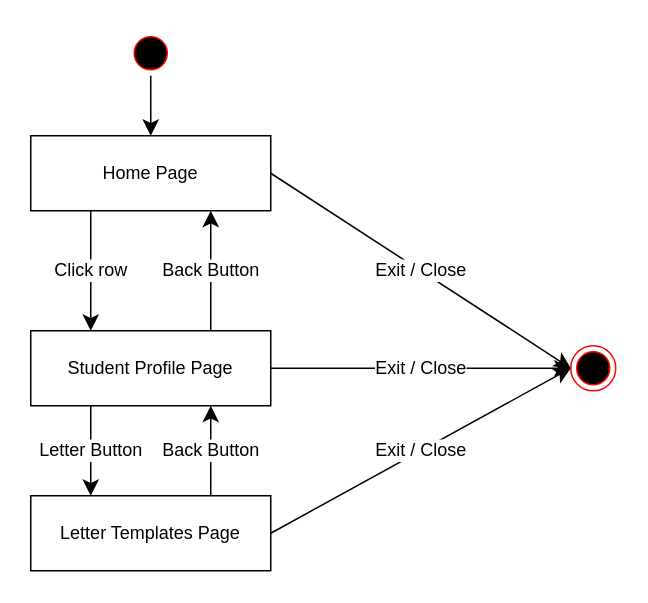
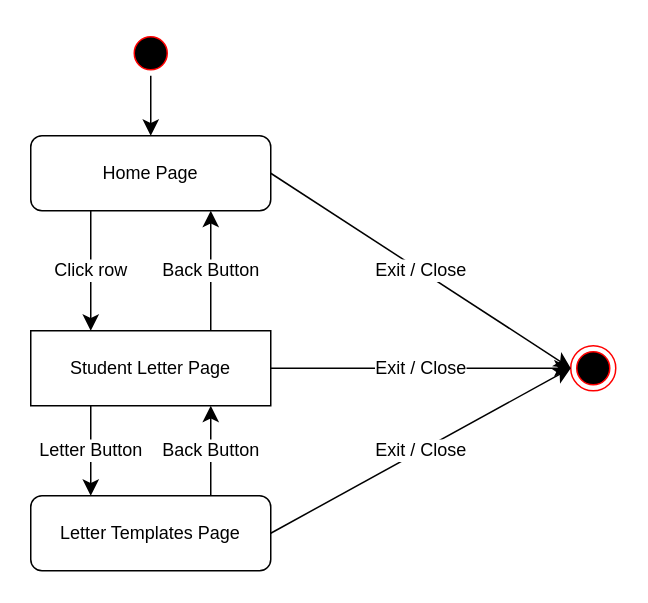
- <mxCell id="7" value="Home Page" style="html=1;whiteSpace=wrap;" vertex="1" parent="1"><mxGeometry x="20" y="90" width="160" height="50" as="geometry" /></mxCell>
+ <mxCell id="7" value="Home Page" style="html=1;whiteSpace=wrap;rounded=1;" vertex="1" parent="1"><mxGeometry x="20" y="90" width="160" height="50" as="geometry" /></mxCell>
- <mxCell id="11" value="Student Profile Page" style="html=1;whiteSpace=wrap;" vertex="1" parent="1"><mxGeometry x="20" y="220" width="160" height="50" as="geometry" /></mxCell>
+ <mxCell id="11" value="Student Letter Page" style="html=1;whiteSpace=wrap;" vertex="1" parent="1"><mxGeometry x="20" y="220" width="160" height="50" as="geometry" /></mxCell>
- <mxCell id="14" value="Letter Templates Page" style="html=1;whiteSpace=wrap;" vertex="1" parent="1"><mxGeometry x="20" y="330" width="160" height="50" as="geometry" /></mxCell>
+ <mxCell id="14" value="Letter Templates Page" style="html=1;whiteSpace=wrap;rounded=1;" vertex="1" parent="1"><mxGeometry x="20" y="330" width="160" height="50" as="geometry" /></mxCell>
